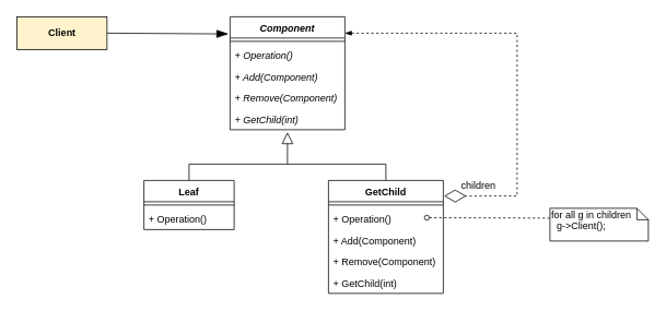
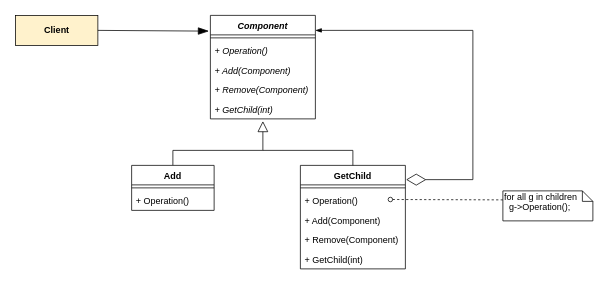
- <mxCell id="12" value="" style="endArrow=diamondThin;endFill=0;endSize=24;html=1;exitX=1;exitY=0.145;exitDx=0;exitDy=0;exitPerimeter=0;startArrow=blockThin;startFill=1;entryX=1.007;entryY=0.138;entryDx=0;entryDy=0;entryPerimeter=0;rounded=0;dashed=1;" edge="1" parent="1" source="2" target="13"><mxGeometry width="160" relative="1" as="geometry"><mxPoint x="10" y="600" as="sourcePoint" /><mxPoint x="0" y="340" as="targetPoint" /><Array as="points"><mxPoint x="630" y="40" /><mxPoint x="630" y="239" /></Array></mxGeometry></mxCell>
+ <mxCell id="12" value="" style="endArrow=diamondThin;endFill=0;endSize=24;html=1;exitX=1;exitY=0.145;exitDx=0;exitDy=0;exitPerimeter=0;startArrow=blockThin;startFill=1;entryX=1.007;entryY=0.138;entryDx=0;entryDy=0;entryPerimeter=0;rounded=0;" edge="1" parent="1" source="2" target="13"><mxGeometry width="160" relative="1" as="geometry"><mxPoint x="10" y="600" as="sourcePoint" /><mxPoint x="0" y="340" as="targetPoint" /><Array as="points"><mxPoint x="630" y="40" /><mxPoint x="630" y="239" /></Array></mxGeometry></mxCell>
- <mxCell id="24" value="children" style="text;html=1;resizable=0;points=[];autosize=1;align=left;verticalAlign=top;spacingTop=-4;" vertex="1" parent="1"><mxGeometry x="560" y="216" width="60" height="20" as="geometry" /></mxCell>
- <mxCell id="20" value="Leaf" style="swimlane;fontStyle=1;align=center;verticalAlign=top;childLayout=stackLayout;horizontal=1;startSize=26;horizontalStack=0;resizeParent=1;resizeParentMax=0;resizeLast=0;collapsible=1;marginBottom=0;" vertex="1" parent="1"><mxGeometry x="175" y="220" width="110" height="60" as="geometry" /></mxCell>
+ <mxCell id="20" value="Add" style="swimlane;fontStyle=1;align=center;verticalAlign=top;childLayout=stackLayout;horizontal=1;startSize=26;horizontalStack=0;resizeParent=1;resizeParentMax=0;resizeLast=0;collapsible=1;marginBottom=0;" vertex="1" parent="1"><mxGeometry x="175" y="220" width="110" height="60" as="geometry" /></mxCell>
- <mxCell id="9" value="for all g in children&lt;br&gt;&amp;nbsp; g-&amp;gt;Client();" style="shape=note;whiteSpace=wrap;html=1;size=14;verticalAlign=top;align=left;spacingTop=-6;" vertex="1" parent="1"><mxGeometry x="670" y="254" width="120" height="40" as="geometry" /></mxCell>
+ <mxCell id="9" value="for all g in children&lt;br&gt;&amp;nbsp; g-&amp;gt;Operation();" style="shape=note;whiteSpace=wrap;html=1;size=14;verticalAlign=top;align=left;spacingTop=-6;" vertex="1" parent="1"><mxGeometry x="670" y="254" width="120" height="40" as="geometry" /></mxCell>
